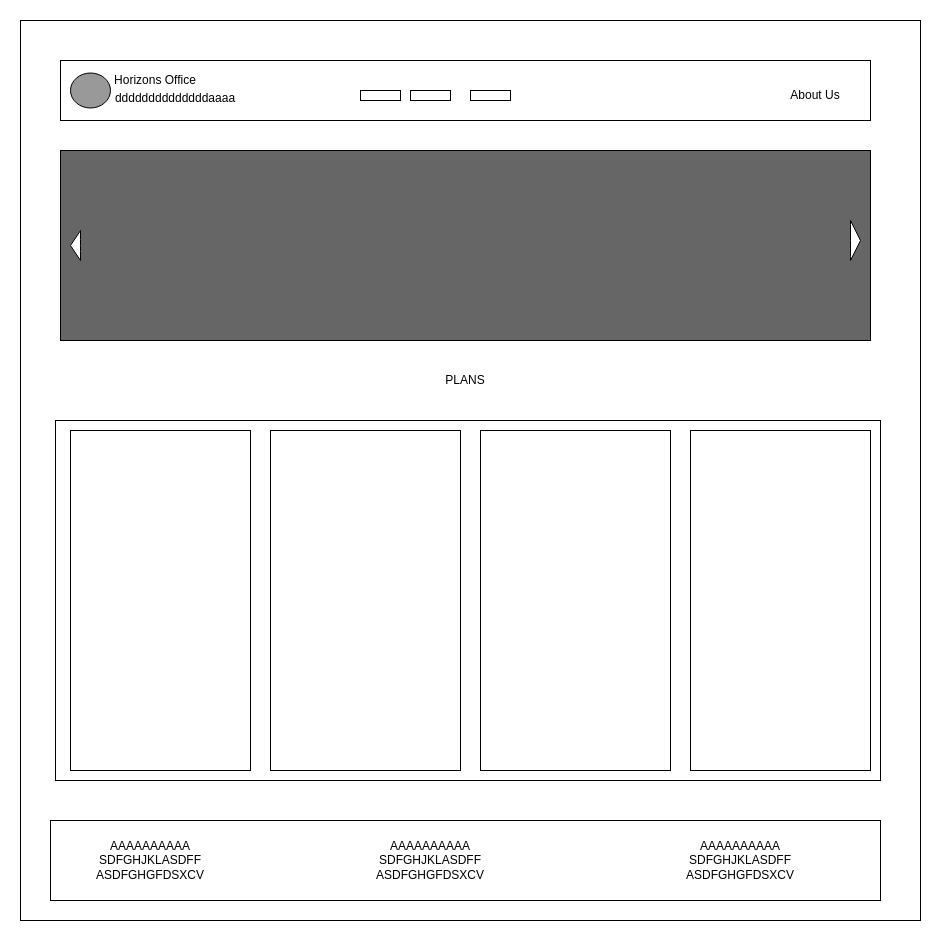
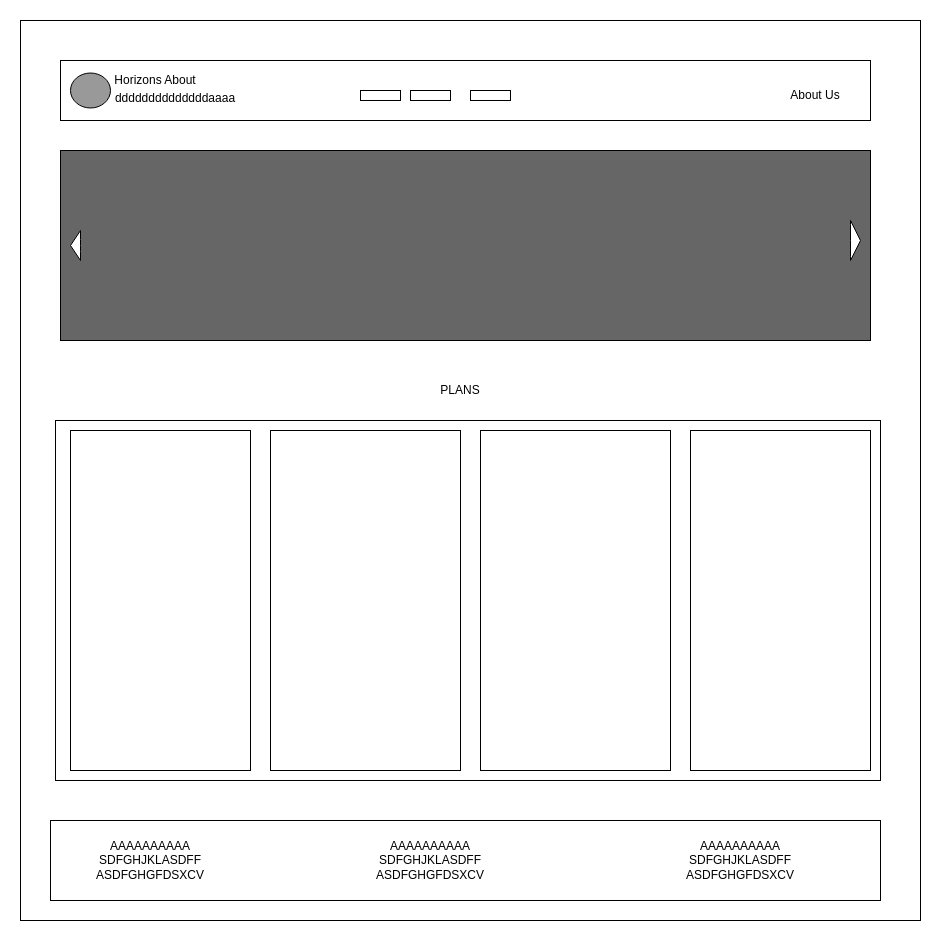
- <mxCell id="8" value="Horizons Office" style="text;html=1;strokeColor=none;fillColor=none;align=center;verticalAlign=middle;whiteSpace=wrap;rounded=0;" vertex="1" parent="1"><mxGeometry x="90" y="70" width="130" height="20" as="geometry" /></mxCell>
+ <mxCell id="8" value="Horizons About" style="text;html=1;strokeColor=none;fillColor=none;align=center;verticalAlign=middle;whiteSpace=wrap;rounded=0;" vertex="1" parent="1"><mxGeometry x="90" y="70" width="130" height="20" as="geometry" /></mxCell>
- <mxCell id="14" value="PLANS" style="text;html=1;strokeColor=none;fillColor=none;align=center;verticalAlign=middle;whiteSpace=wrap;rounded=0;" vertex="1" parent="1"><mxGeometry x="435" y="370" width="60" height="20" as="geometry" /></mxCell>
+ <mxCell id="14" value="PLANS" style="text;html=1;strokeColor=none;fillColor=none;align=center;verticalAlign=middle;whiteSpace=wrap;rounded=0;" vertex="1" parent="1"><mxGeometry x="430" y="380" width="60" height="20" as="geometry" /></mxCell>
